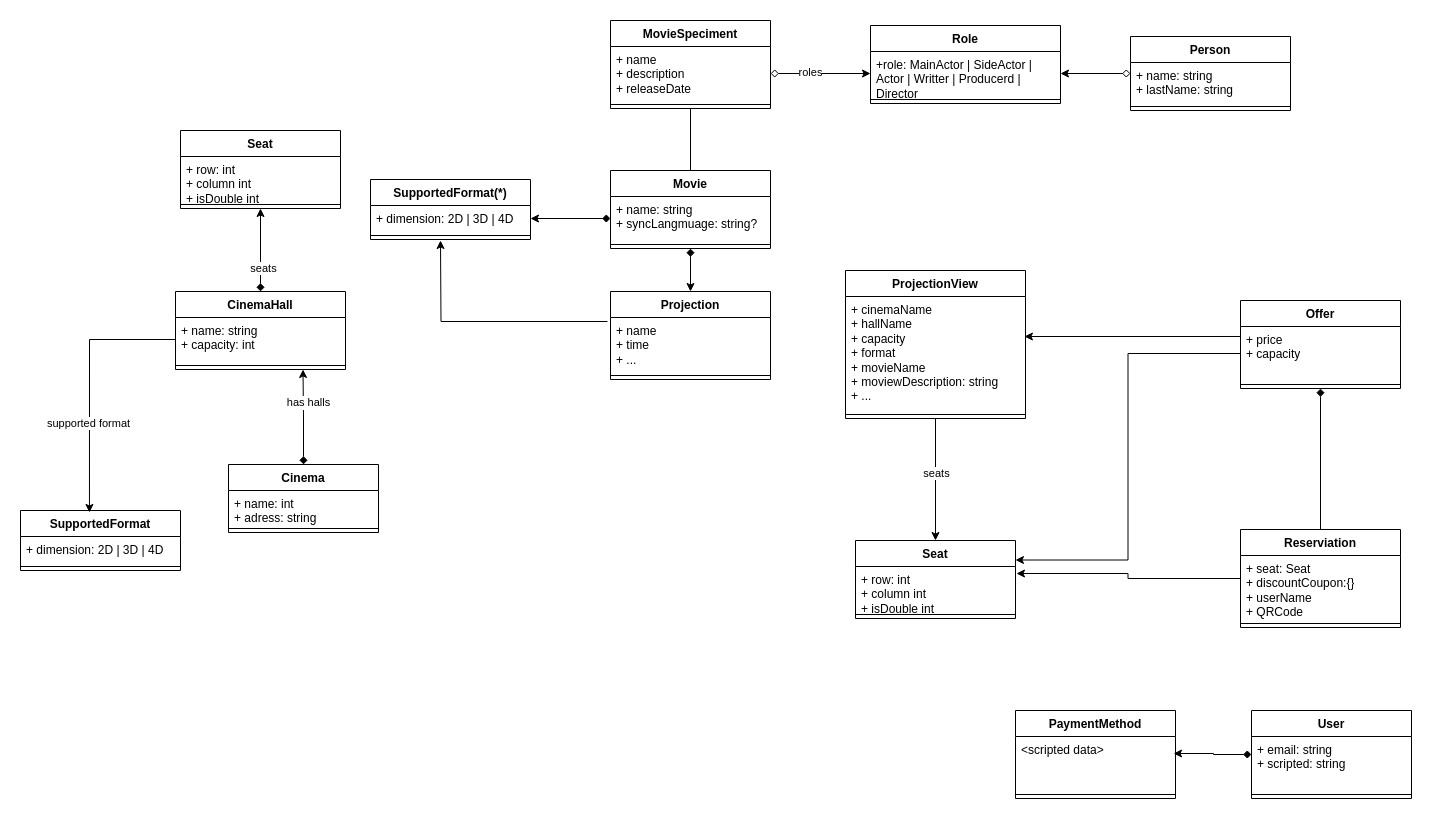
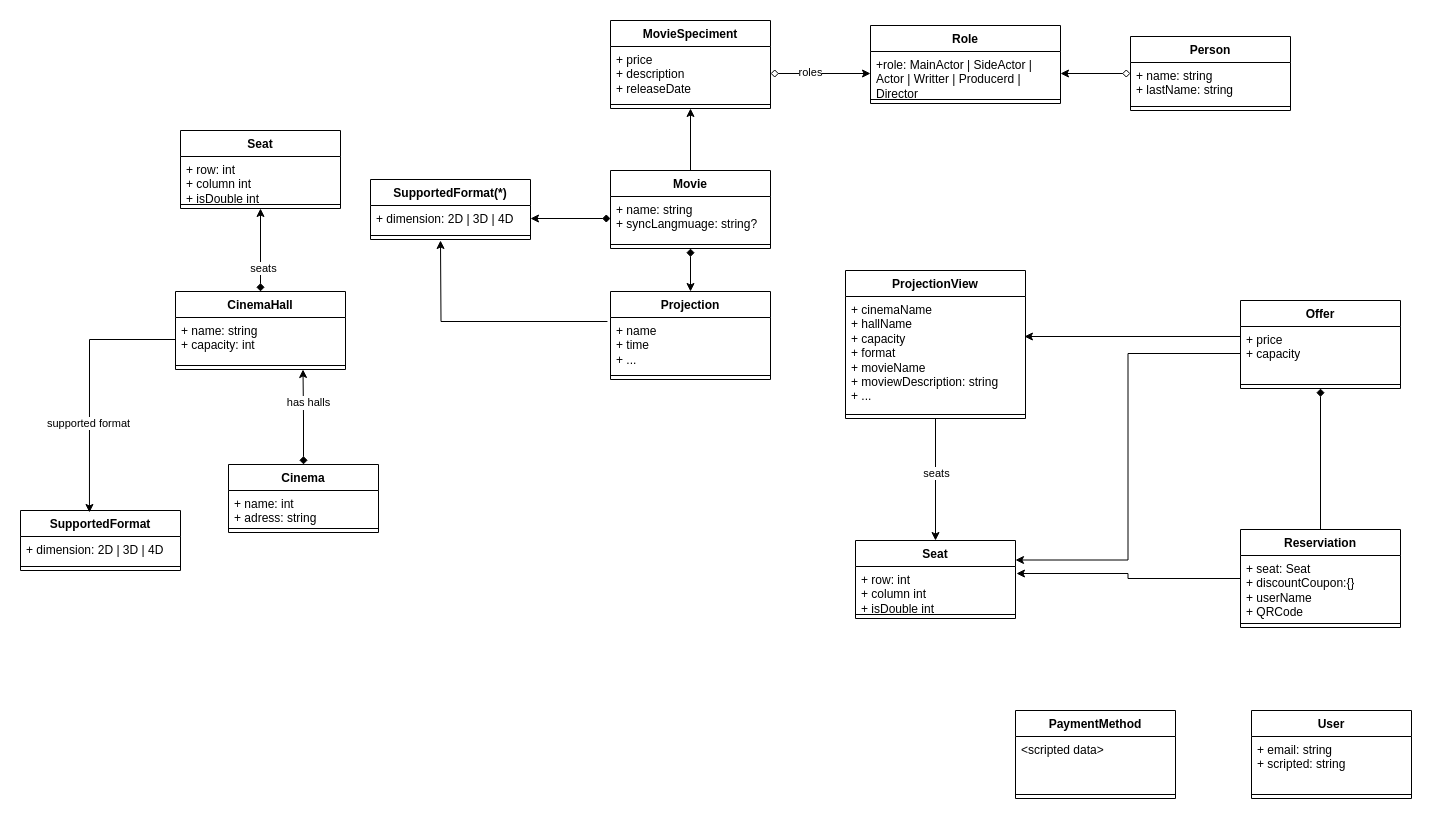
- <mxCell id="11" value="+ name&lt;br&gt;+ description&lt;br&gt;+ releaseDate" style="text;strokeColor=none;fillColor=none;align=left;verticalAlign=top;spacingLeft=4;spacingRight=4;overflow=hidden;rotatable=0;points=[[0,0.5],[1,0.5]];portConstraint=eastwest;whiteSpace=wrap;html=1;" parent="10" vertex="1"><mxGeometry y="26" width="160" height="54" as="geometry" /></mxCell>
+ <mxCell id="11" value="+ price&lt;br&gt;+ description&lt;br&gt;+ releaseDate" style="text;strokeColor=none;fillColor=none;align=left;verticalAlign=top;spacingLeft=4;spacingRight=4;overflow=hidden;rotatable=0;points=[[0,0.5],[1,0.5]];portConstraint=eastwest;whiteSpace=wrap;html=1;" parent="10" vertex="1"><mxGeometry y="26" width="160" height="54" as="geometry" /></mxCell>
- <mxCell id="39" style="edgeStyle=orthogonalEdgeStyle;rounded=0;orthogonalLoop=1;jettySize=auto;html=1;entryX=0.5;entryY=1;entryDx=0;entryDy=0;endArrow=none;" parent="1" source="40" target="10" edge="1"><mxGeometry relative="1" as="geometry" /></mxCell>
+ <mxCell id="39" style="edgeStyle=orthogonalEdgeStyle;rounded=0;orthogonalLoop=1;jettySize=auto;html=1;entryX=0.5;entryY=1;entryDx=0;entryDy=0;" parent="1" source="40" target="10" edge="1"><mxGeometry relative="1" as="geometry" /></mxCell>
- <mxCell id="70" style="edgeStyle=orthogonalEdgeStyle;rounded=0;orthogonalLoop=1;jettySize=auto;html=1;entryX=0.988;entryY=0.315;entryDx=0;entryDy=0;entryPerimeter=0;startArrow=diamond;startFill=1;" edge="1" parent="1" source="64" target="68"><mxGeometry relative="1" as="geometry" /></mxCell>
